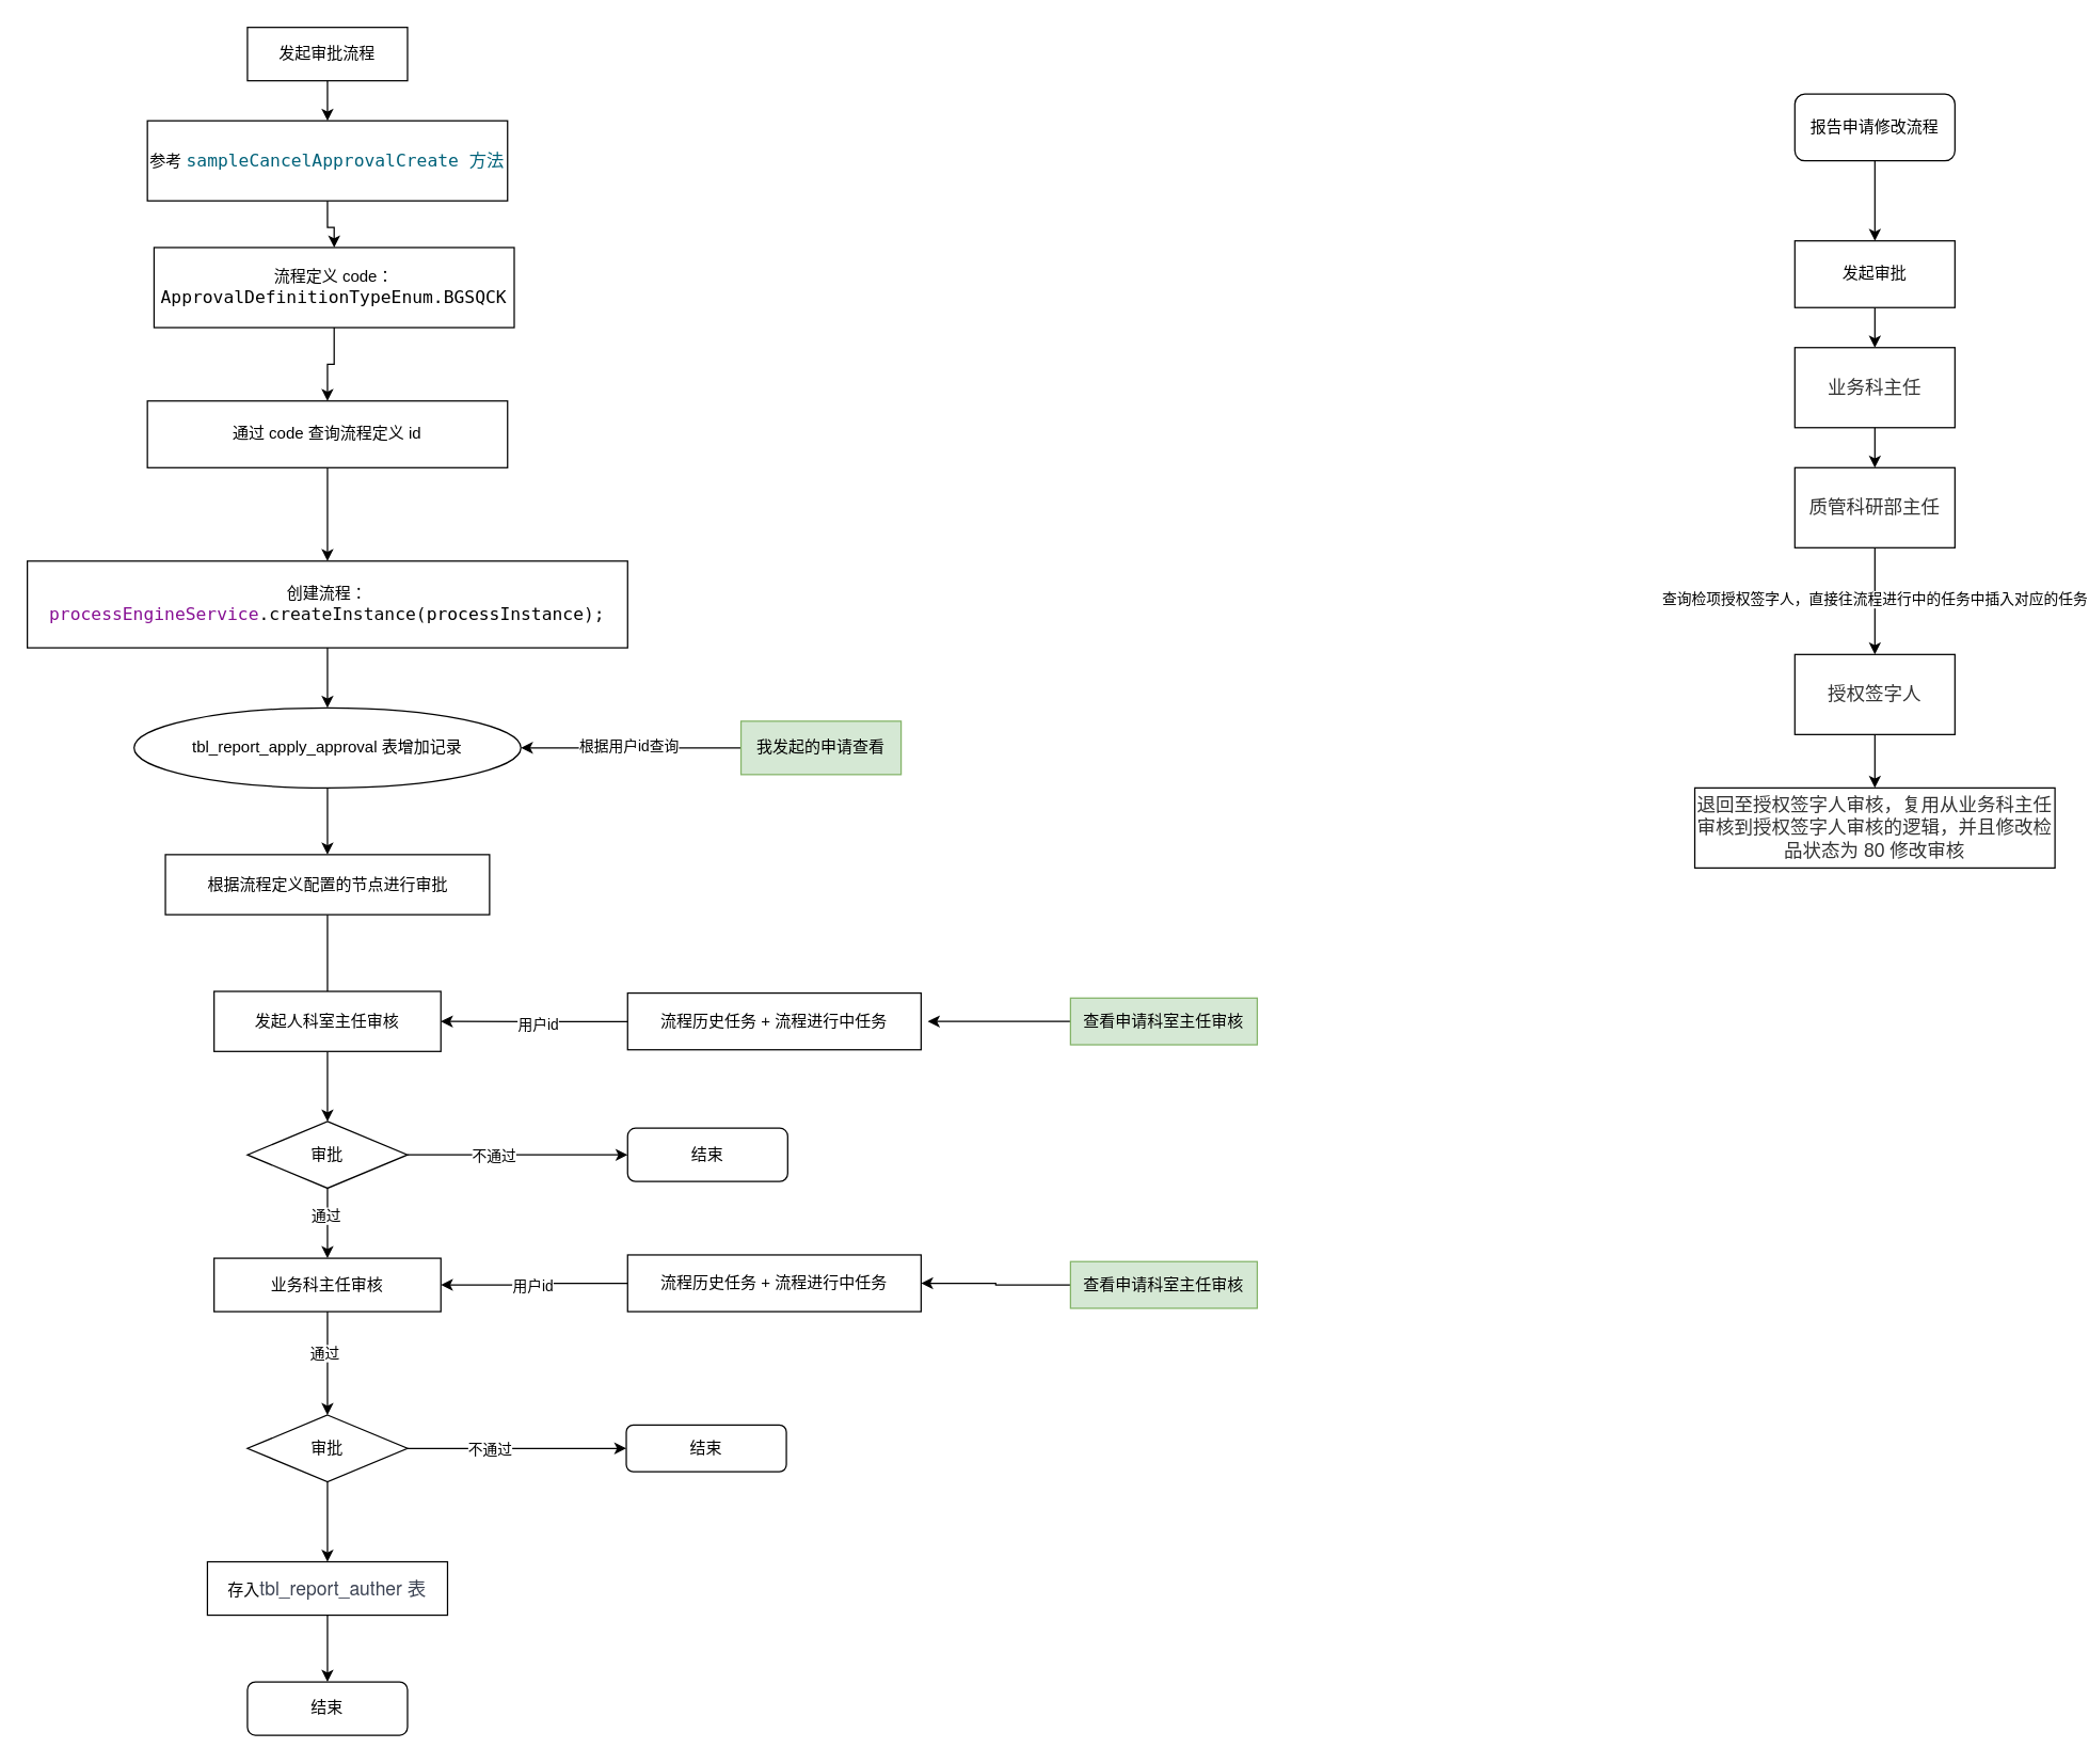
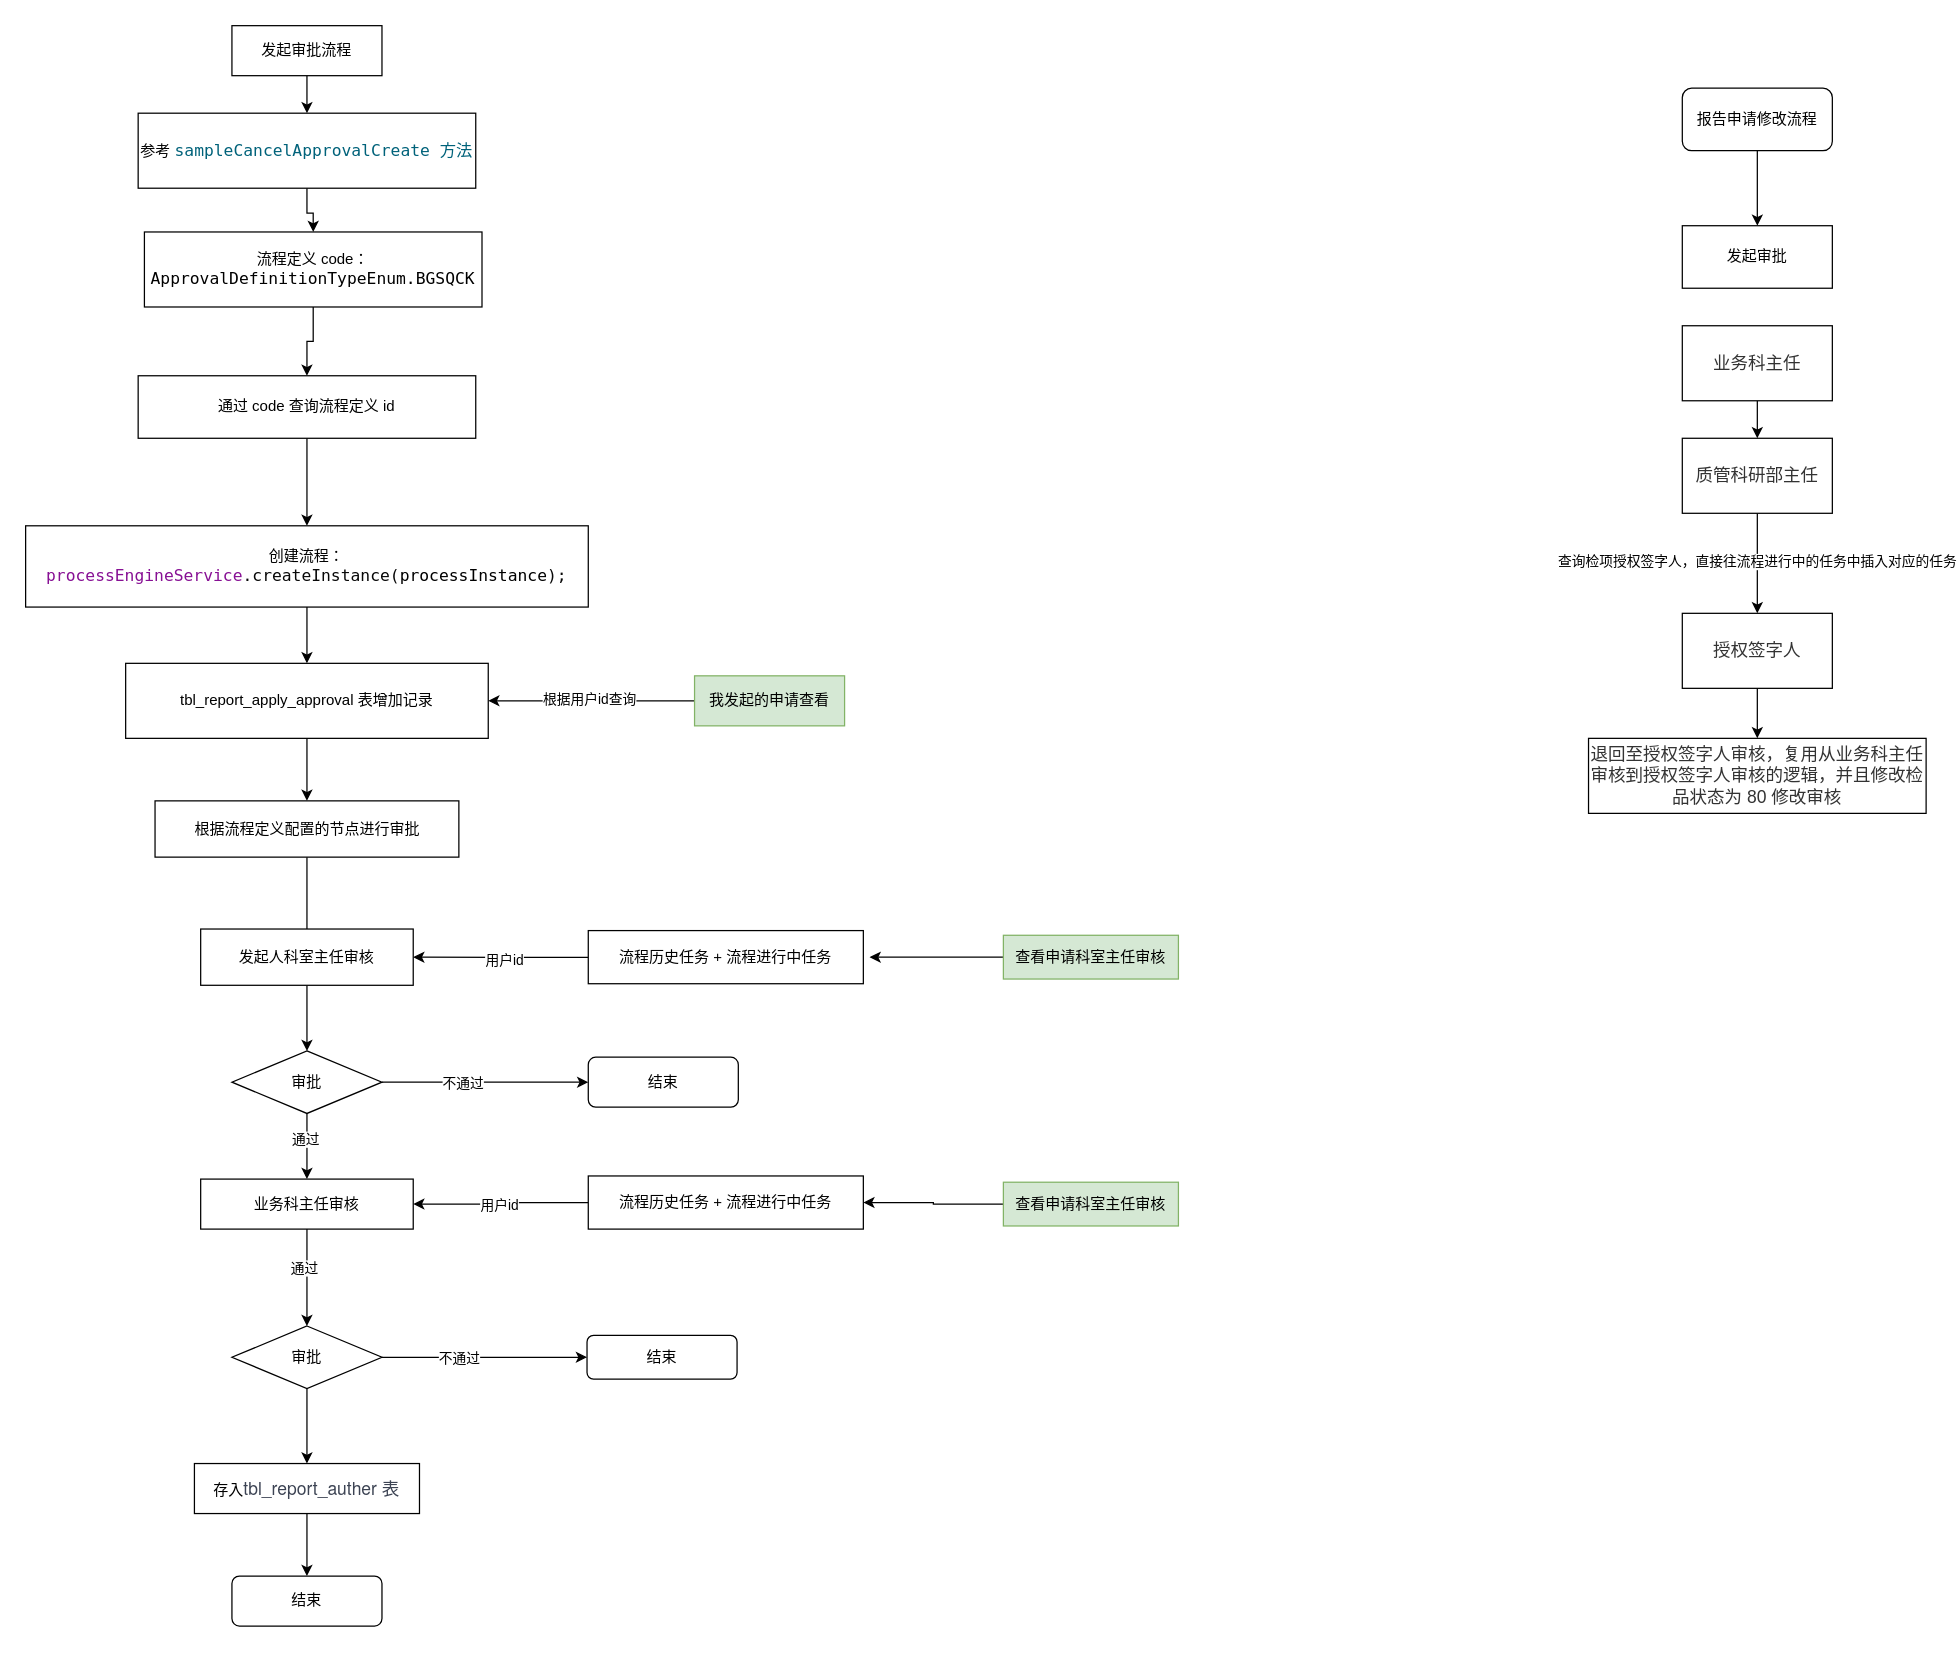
- <mxCell id="50" value="" style="edgeStyle=orthogonalEdgeStyle;rounded=0;orthogonalLoop=1;jettySize=auto;html=1;" edge="1" parent="1" source="51" target="53"><mxGeometry relative="1" as="geometry" /></mxCell>
- <mxCell id="17" value="tbl_report_apply_approval 表增加记录" style="ellipse;whiteSpace=wrap;html=1;" vertex="1" parent="1"><mxGeometry x="100" y="530" width="290" height="60" as="geometry" /></mxCell>
+ <mxCell id="17" value="tbl_report_apply_approval 表增加记录" style="rounded=0;whiteSpace=wrap;html=1;" vertex="1" parent="1"><mxGeometry x="100" y="530" width="290" height="60" as="geometry" /></mxCell>
